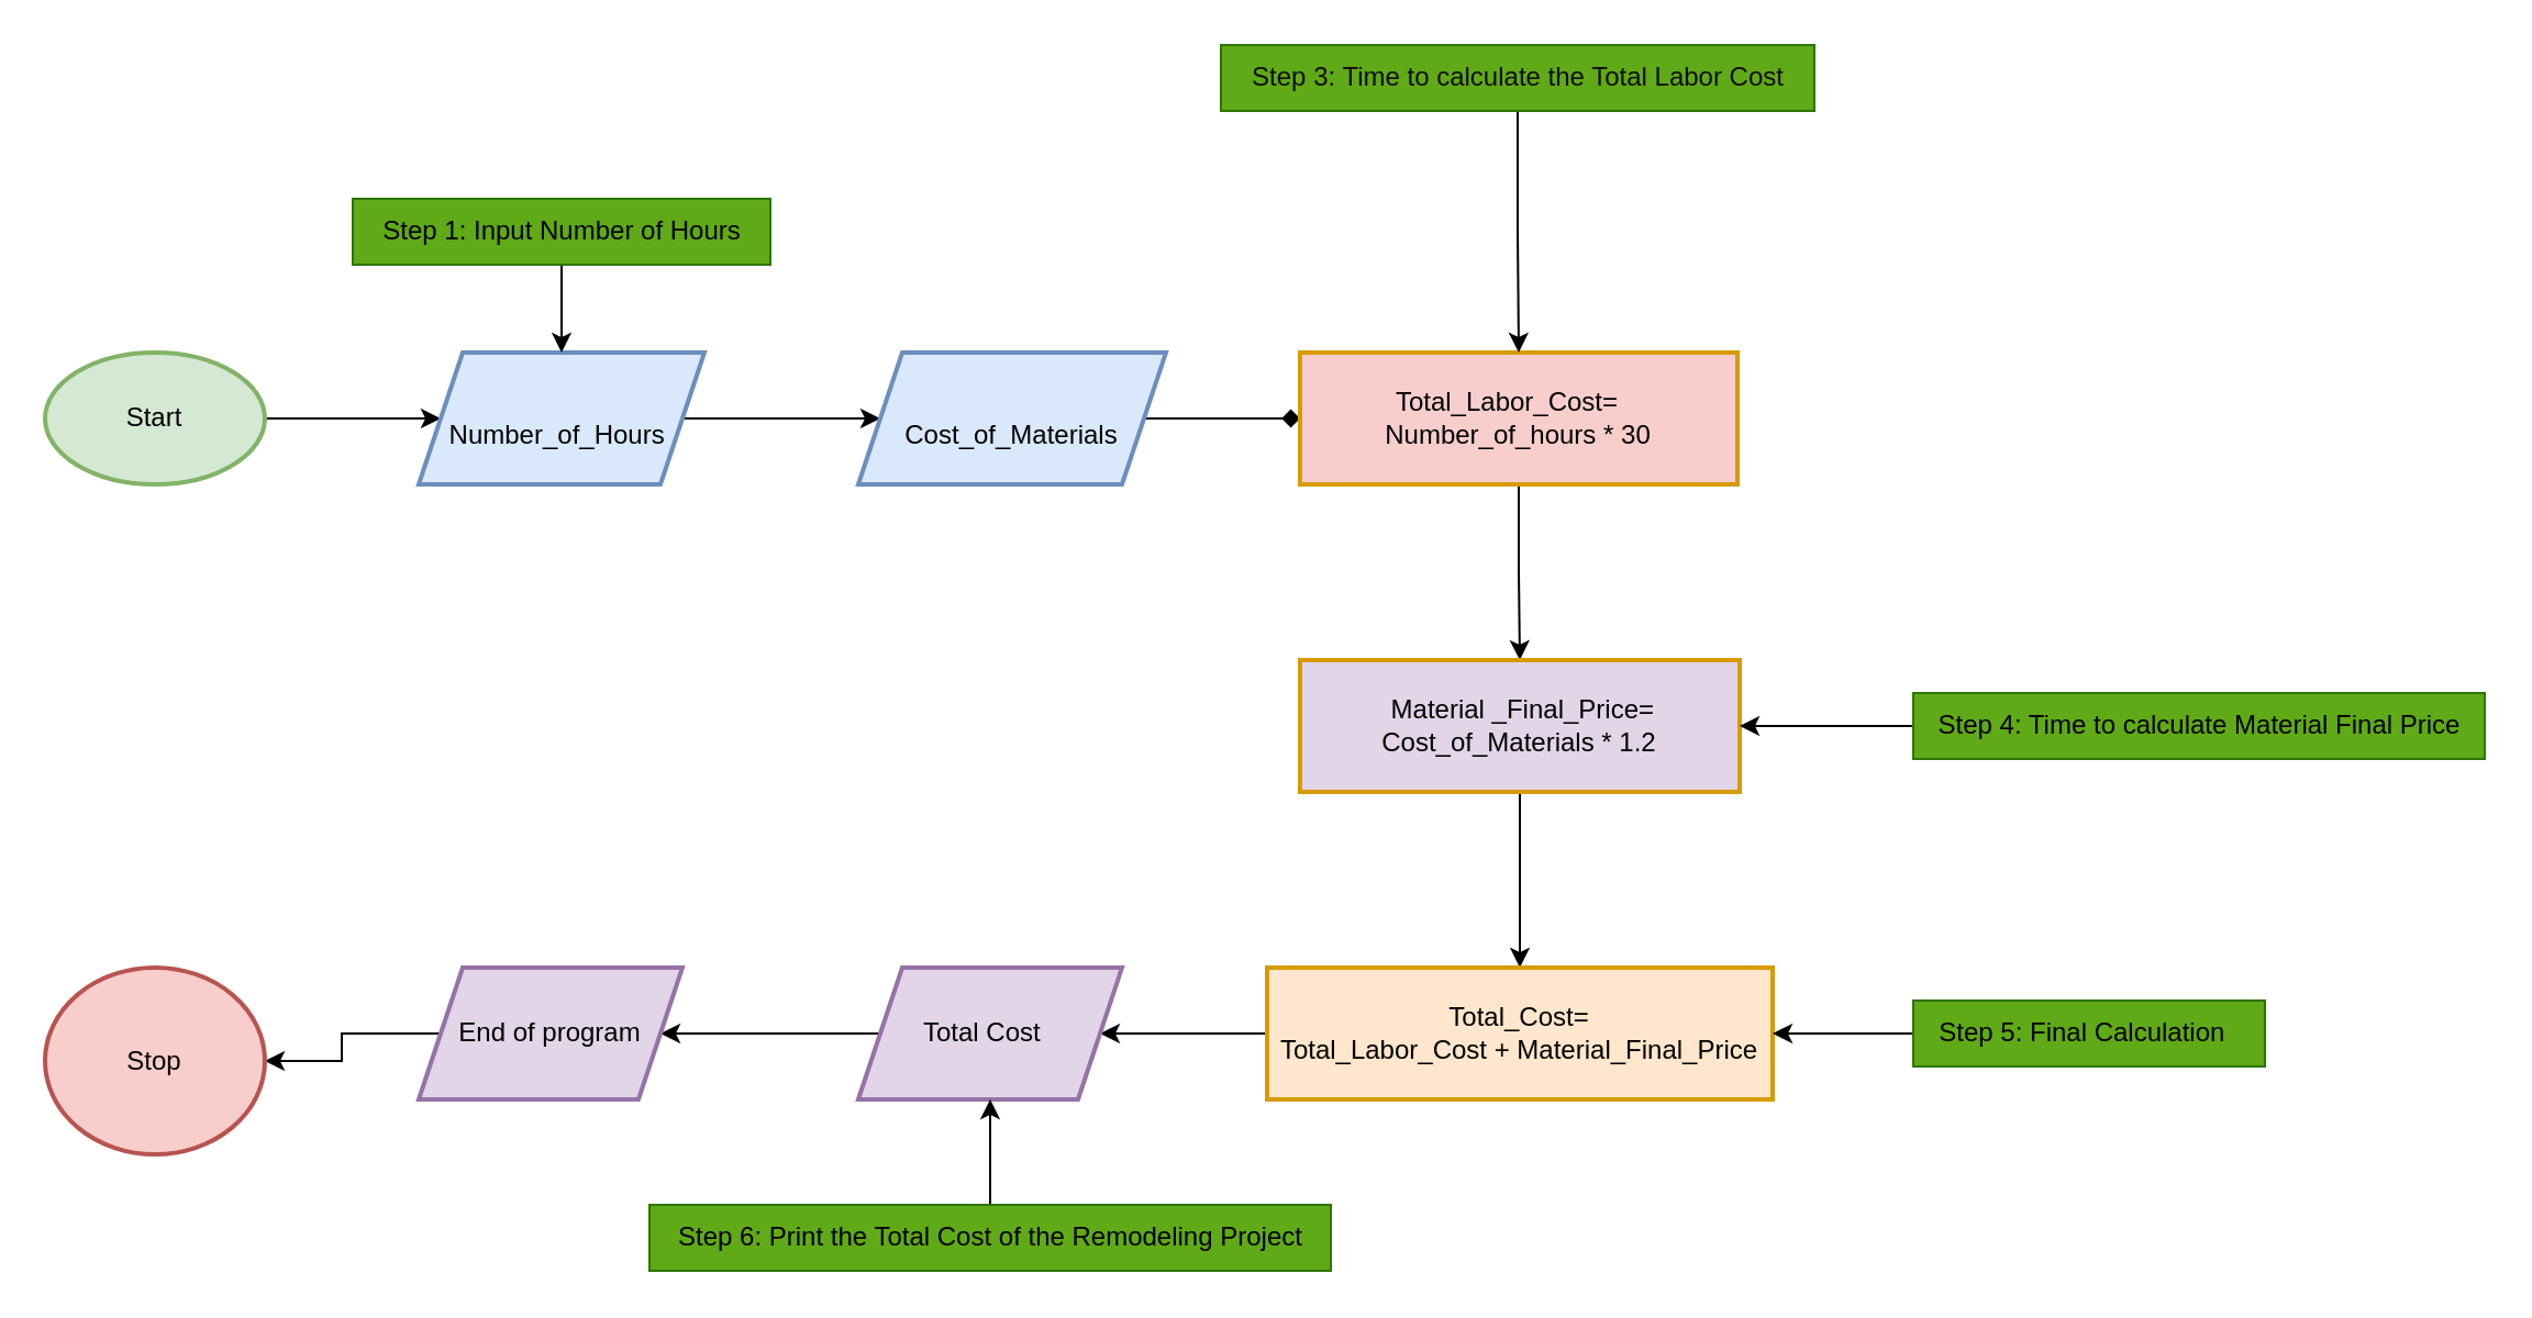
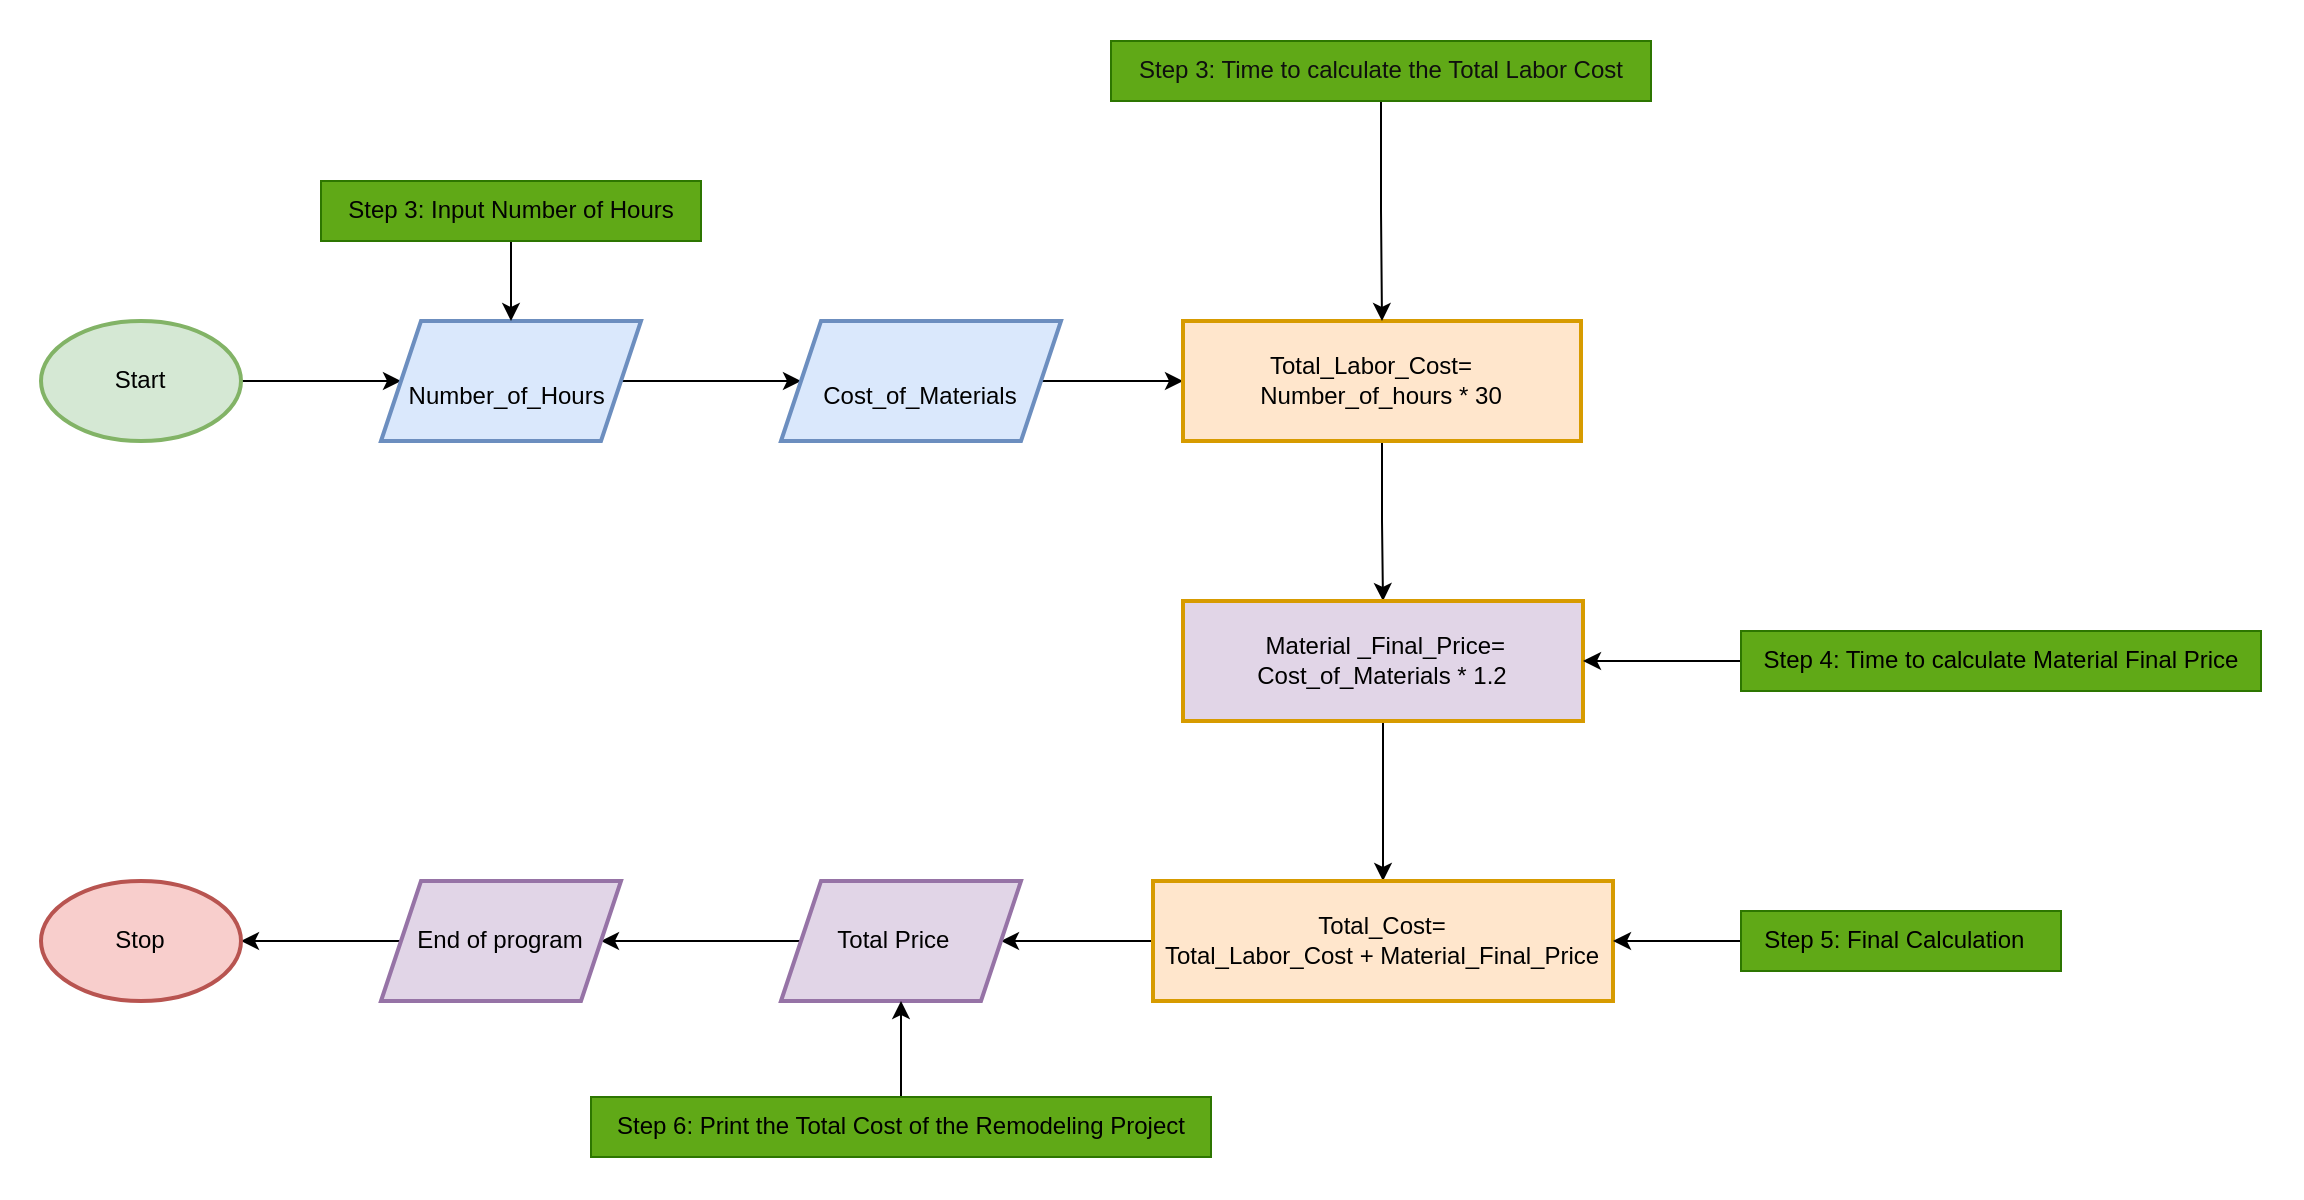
- <mxCell id="20" value="Step 1: Input Number of Hours" style="text;html=1;align=center;verticalAlign=middle;resizable=0;points=[];autosize=1;strokeColor=#2D7600;fillColor=#60a917;fontColor=#030303;" parent="1" vertex="1"><mxGeometry x="160" y="90" width="190" height="30" as="geometry" /></mxCell>
+ <mxCell id="20" value="Step 3: Input Number of Hours" style="text;html=1;align=center;verticalAlign=middle;resizable=0;points=[];autosize=1;strokeColor=#2D7600;fillColor=#60a917;fontColor=#030303;" parent="1" vertex="1"><mxGeometry x="160" y="90" width="190" height="30" as="geometry" /></mxCell>
- <mxCell id="6" value="" style="edgeStyle=orthogonalEdgeStyle;rounded=0;orthogonalLoop=1;jettySize=auto;html=1;endArrow=diamond;" parent="1" source="7" target="9" edge="1"><mxGeometry relative="1" as="geometry" /></mxCell>
+ <mxCell id="6" value="" style="edgeStyle=orthogonalEdgeStyle;rounded=0;orthogonalLoop=1;jettySize=auto;html=1;" parent="1" source="7" target="9" edge="1"><mxGeometry relative="1" as="geometry" /></mxCell>
- <mxCell id="9" value="Total_Labor_Cost=&amp;nbsp; &amp;nbsp;&lt;br&gt;Number_of_hours * 30" style="whiteSpace=wrap;html=1;strokeWidth=2;fillColor=#f8cecc;strokeColor=#d79b00;" parent="1" vertex="1"><mxGeometry x="591" y="160" width="199" height="60" as="geometry" /></mxCell>
+ <mxCell id="9" value="Total_Labor_Cost=&amp;nbsp; &amp;nbsp;&lt;br&gt;Number_of_hours * 30" style="whiteSpace=wrap;html=1;strokeWidth=2;fillColor=#ffe6cc;strokeColor=#d79b00;" parent="1" vertex="1"><mxGeometry x="591" y="160" width="199" height="60" as="geometry" /></mxCell>
- <mxCell id="15" value="Total Cost&amp;nbsp;&amp;nbsp;" style="shape=parallelogram;perimeter=parallelogramPerimeter;whiteSpace=wrap;html=1;fixedSize=1;strokeWidth=2;fillColor=#e1d5e7;strokeColor=#9673a6;" parent="1" vertex="1"><mxGeometry x="390" y="440" width="120" height="60" as="geometry" /></mxCell>
+ <mxCell id="15" value="Total Price&amp;nbsp;&amp;nbsp;" style="shape=parallelogram;perimeter=parallelogramPerimeter;whiteSpace=wrap;html=1;fixedSize=1;strokeWidth=2;fillColor=#e1d5e7;strokeColor=#9673a6;" parent="1" vertex="1"><mxGeometry x="390" y="440" width="120" height="60" as="geometry" /></mxCell>
- <mxCell id="18" value="Stop" style="strokeWidth=2;html=1;shape=mxgraph.flowchart.start_1;whiteSpace=wrap;fillColor=#f8cecc;strokeColor=#b85450;" parent="1" vertex="1"><mxGeometry x="20" y="440" width="100" height="85" as="geometry" /></mxCell>
+ <mxCell id="18" value="Stop" style="strokeWidth=2;html=1;shape=mxgraph.flowchart.start_1;whiteSpace=wrap;fillColor=#f8cecc;strokeColor=#b85450;" parent="1" vertex="1"><mxGeometry x="20" y="440" width="100" height="60" as="geometry" /></mxCell>
